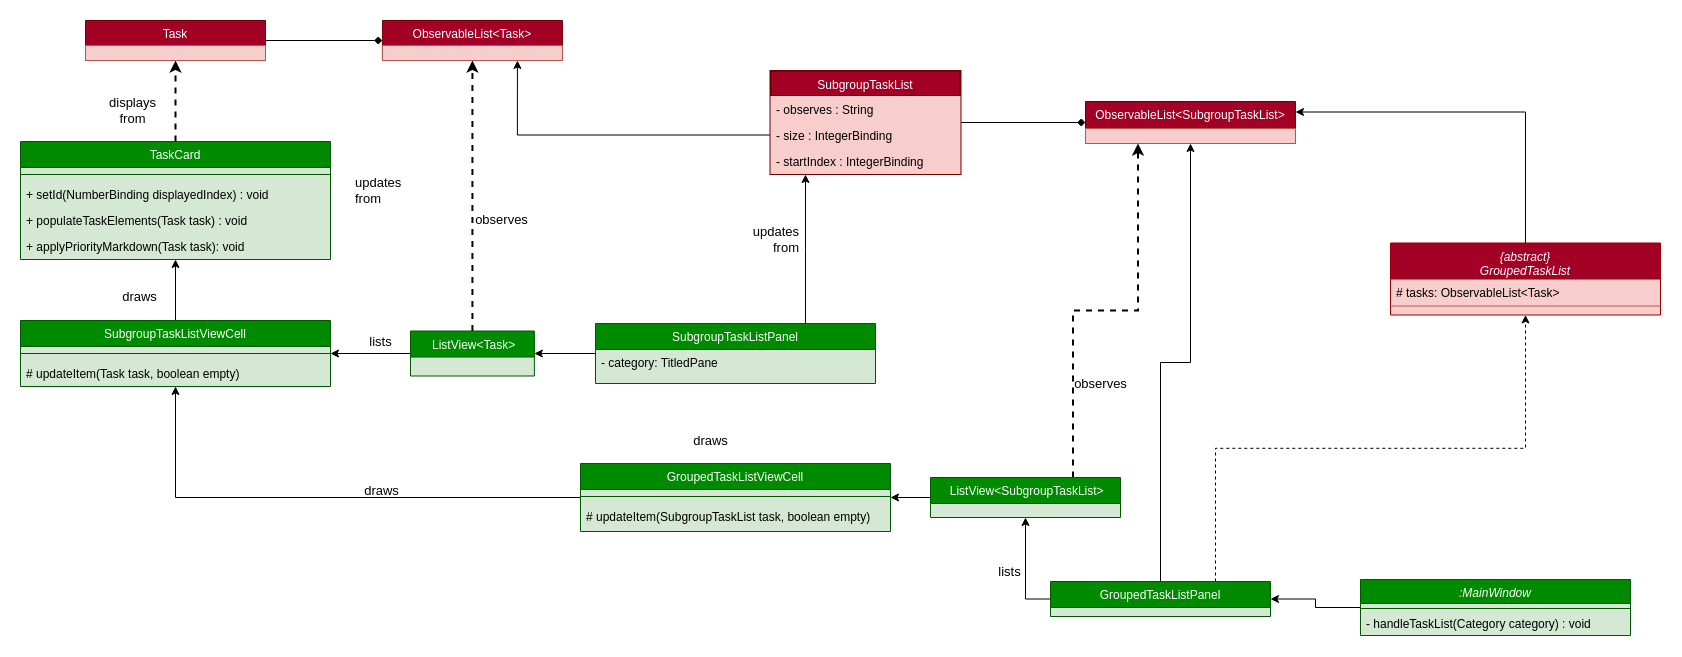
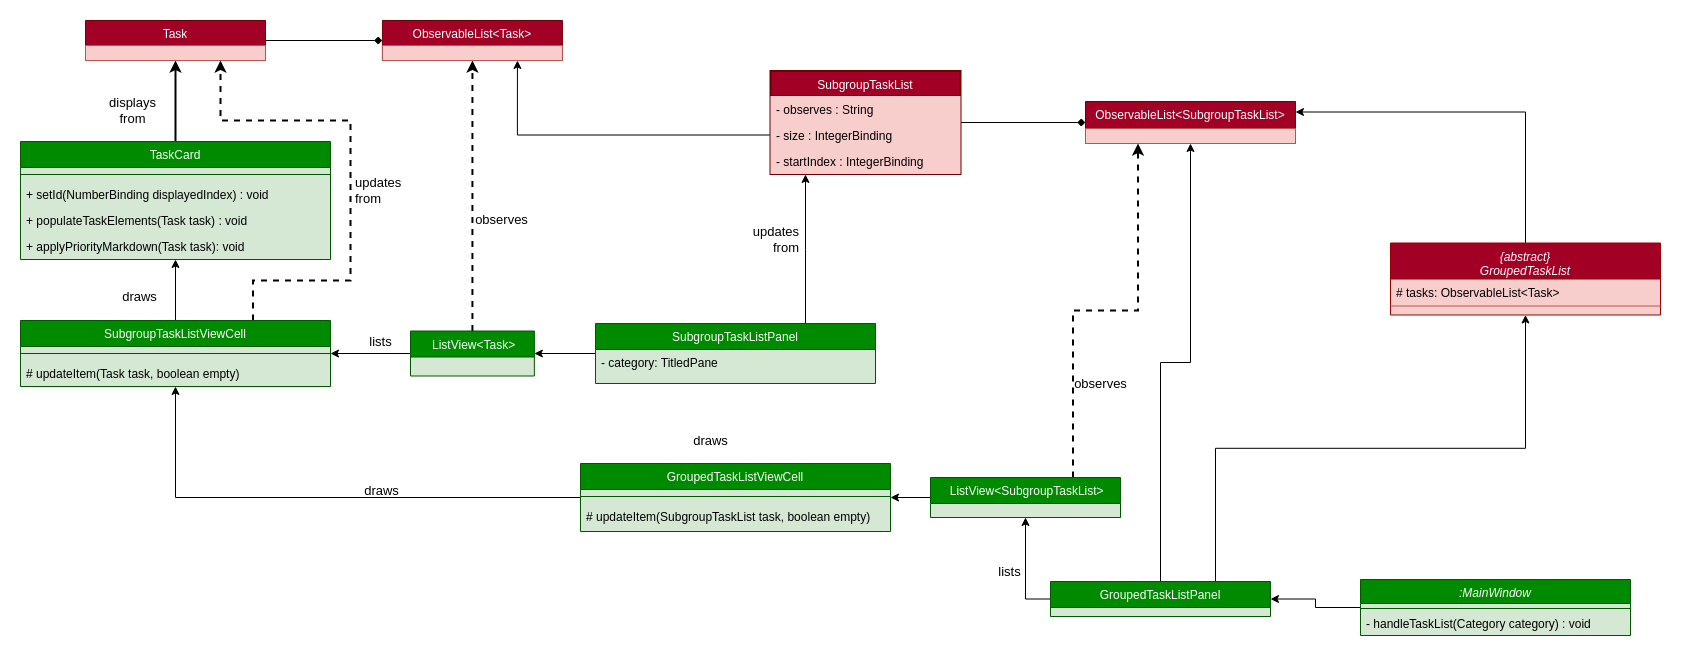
- <mxCell id="14" style="edgeStyle=orthogonalEdgeStyle;rounded=0;orthogonalLoop=1;jettySize=auto;html=1;exitX=0.5;exitY=0;exitDx=0;exitDy=0;startArrow=none;startFill=0;endArrow=classic;endFill=1;strokeWidth=2;fontSize=13;dashed=1;" edge="1" parent="1" source="69" target="60"><mxGeometry relative="1" as="geometry" /></mxCell>
+ <mxCell id="14" style="edgeStyle=orthogonalEdgeStyle;rounded=0;orthogonalLoop=1;jettySize=auto;html=1;exitX=0.5;exitY=0;exitDx=0;exitDy=0;startArrow=none;startFill=0;endArrow=classic;endFill=1;strokeWidth=2;fontSize=13;dashed=0;" edge="1" parent="1" source="69" target="60"><mxGeometry relative="1" as="geometry" /></mxCell>
+ <mxCell id="16" style="edgeStyle=orthogonalEdgeStyle;rounded=0;orthogonalLoop=1;jettySize=auto;html=1;exitX=0.75;exitY=0;exitDx=0;exitDy=0;entryX=0.75;entryY=1;entryDx=0;entryDy=0;startArrow=none;startFill=0;endArrow=classic;endFill=1;strokeWidth=2;fontSize=13;dashed=1;" edge="1" parent="1" source="63" target="60"><mxGeometry relative="1" as="geometry"><Array as="points"><mxPoint x="253" y="280" /><mxPoint x="350" y="280" /><mxPoint x="350" y="120" /><mxPoint x="220" y="120" /></Array></mxGeometry></mxCell>
- <mxCell id="10" style="edgeStyle=orthogonalEdgeStyle;rounded=0;orthogonalLoop=1;jettySize=auto;html=1;exitX=0.75;exitY=0;exitDx=0;exitDy=0;entryX=0.5;entryY=1;entryDx=0;entryDy=0;startArrow=none;startFill=0;endArrow=classic;endFill=1;strokeWidth=1;fontSize=13;dashed=1;" edge="1" parent="1" source="37" target="41"><mxGeometry relative="1" as="geometry" /></mxCell>
+ <mxCell id="10" style="edgeStyle=orthogonalEdgeStyle;rounded=0;orthogonalLoop=1;jettySize=auto;html=1;exitX=0.75;exitY=0;exitDx=0;exitDy=0;entryX=0.5;entryY=1;entryDx=0;entryDy=0;startArrow=none;startFill=0;endArrow=classic;endFill=1;strokeWidth=1;fontSize=13;" edge="1" parent="1" source="37" target="41"><mxGeometry relative="1" as="geometry" /></mxCell>
